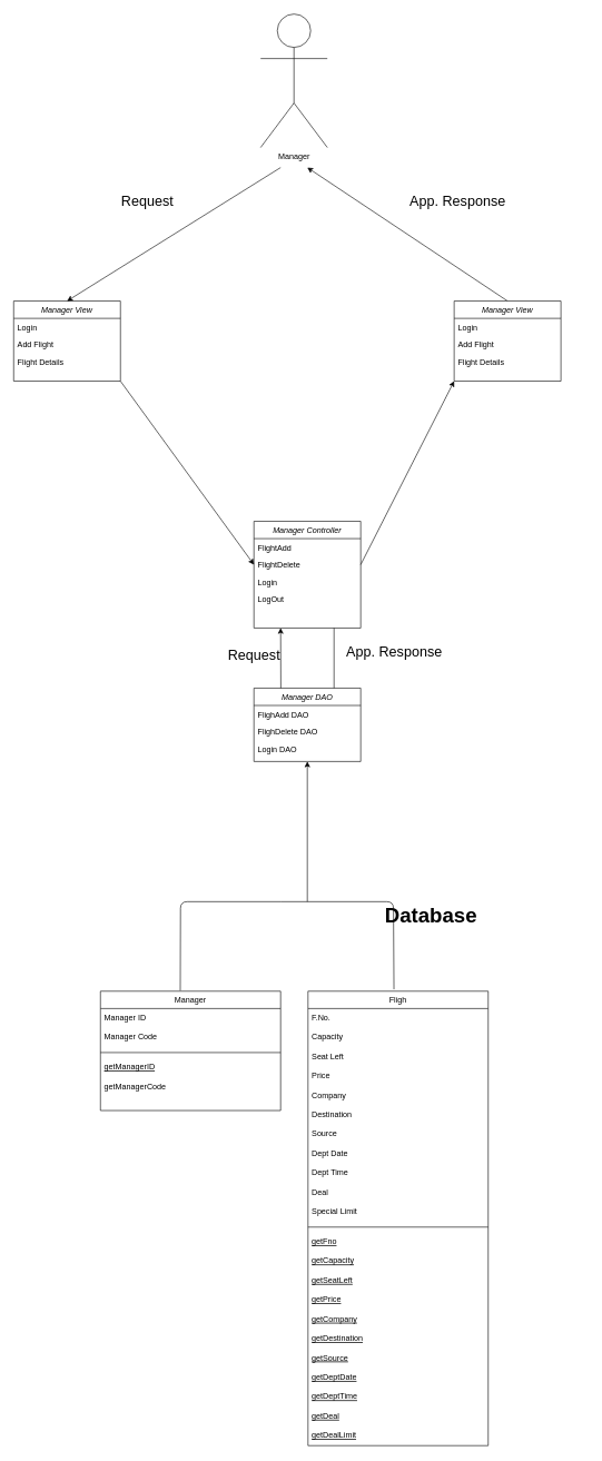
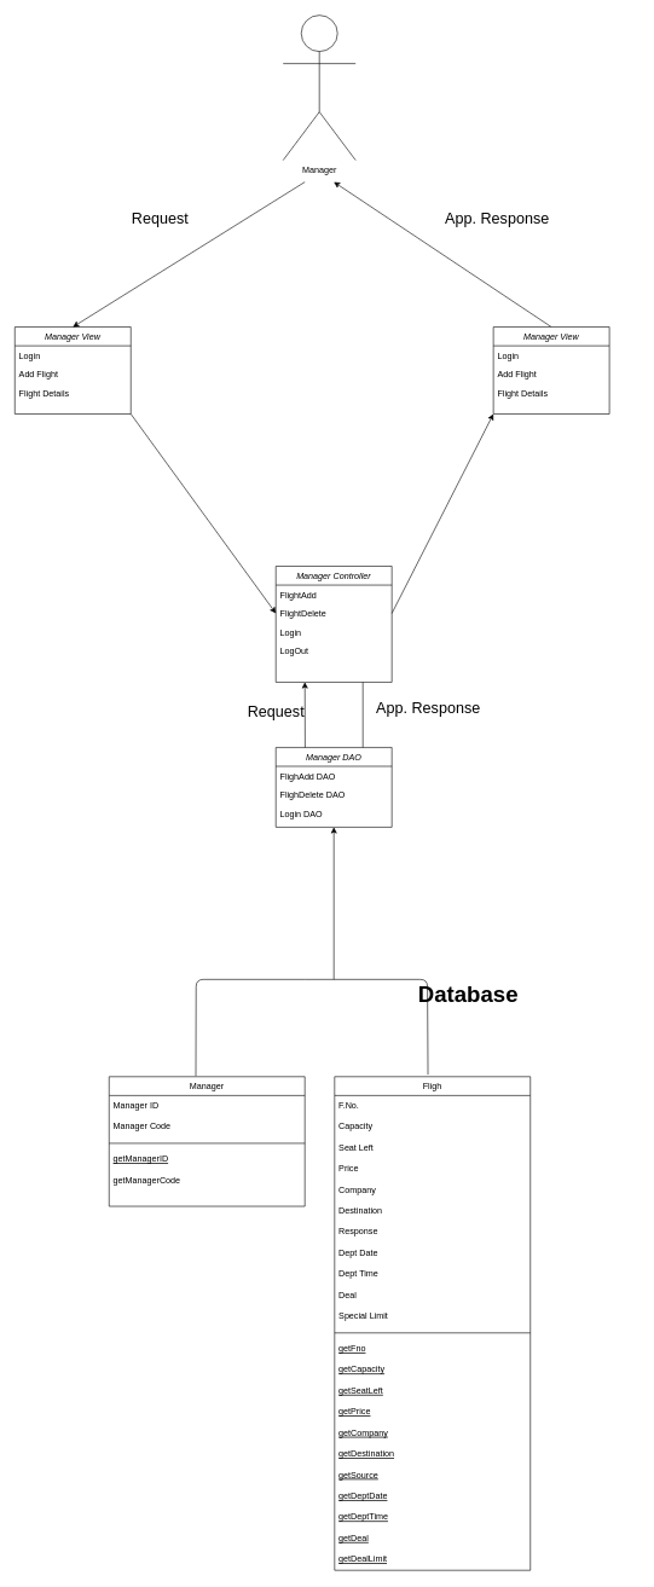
- <mxCell id="30" value="Source" style="text;align=left;verticalAlign=top;spacingLeft=4;spacingRight=4;overflow=hidden;rotatable=0;points=[[0,0.5],[1,0.5]];portConstraint=eastwest;rounded=0;shadow=0;html=0;" parent="23" vertex="1"><mxGeometry y="200.353" width="270" height="29.059" as="geometry" /></mxCell>
+ <mxCell id="30" value="Response" style="text;align=left;verticalAlign=top;spacingLeft=4;spacingRight=4;overflow=hidden;rotatable=0;points=[[0,0.5],[1,0.5]];portConstraint=eastwest;rounded=0;shadow=0;html=0;" parent="23" vertex="1"><mxGeometry y="200.353" width="270" height="29.059" as="geometry" /></mxCell>
